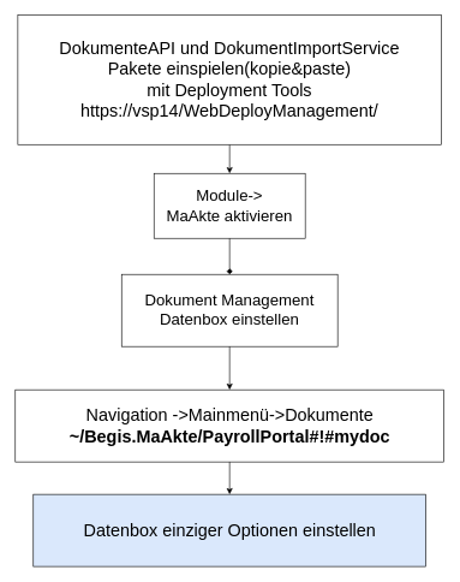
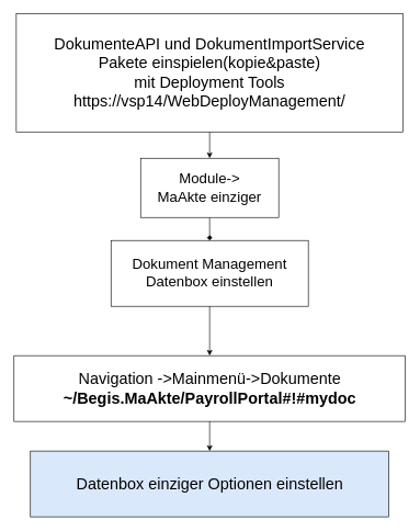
- <mxCell id="2" value="&lt;font style=&quot;font-size: 22px;&quot;&gt;Module-&amp;gt;&lt;br style=&quot;font-size: 22px;&quot;&gt;MaAkte aktivieren&lt;/font&gt;" style="rounded=0;whiteSpace=wrap;html=1;fontSize=22;" vertex="1" parent="1"><mxGeometry x="213" y="240" width="210" height="90" as="geometry" /></mxCell>
+ <mxCell id="2" value="&lt;font style=&quot;font-size: 22px;&quot;&gt;Module-&amp;gt;&lt;br style=&quot;font-size: 22px;&quot;&gt;MaAkte einziger&lt;/font&gt;" style="rounded=0;whiteSpace=wrap;html=1;fontSize=22;" vertex="1" parent="1"><mxGeometry x="213" y="240" width="210" height="90" as="geometry" /></mxCell>
- <mxCell id="3" value="Dokument Management&lt;br&gt;Datenbox einstellen" style="rounded=0;whiteSpace=wrap;html=1;fontSize=22;" vertex="1" parent="1"><mxGeometry x="168" y="380" width="300" height="100" as="geometry" /></mxCell>
+ <mxCell id="3" value="Dokument Management&lt;br&gt;Datenbox einstellen" style="rounded=0;whiteSpace=wrap;html=1;fontSize=22;" vertex="1" parent="1"><mxGeometry x="168" y="365" width="300" height="100" as="geometry" /></mxCell>
